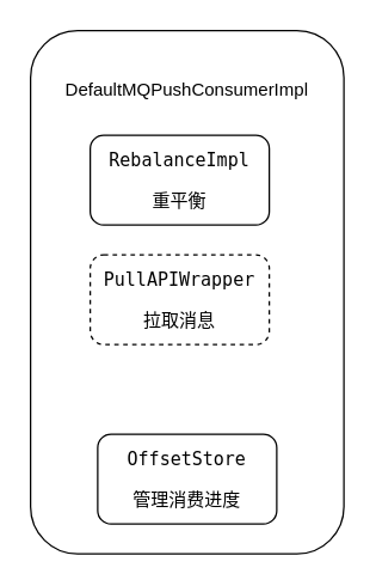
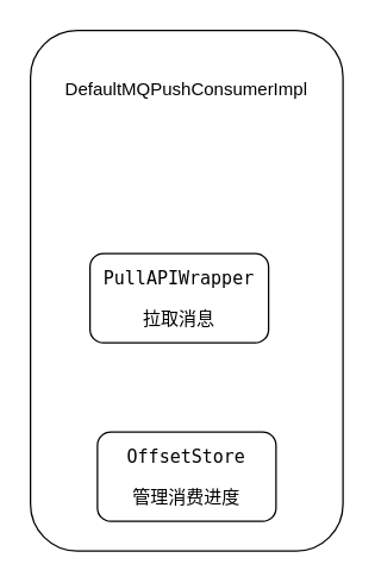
- <mxCell id="4" value="&lt;pre&gt;RebalanceImpl&lt;/pre&gt;&lt;pre&gt;重平衡&lt;/pre&gt;" style="rounded=1;whiteSpace=wrap;html=1;" parent="1" vertex="1"><mxGeometry x="60" y="90" width="120" height="60" as="geometry" /></mxCell>
- <mxCell id="5" value="&lt;pre&gt;&lt;pre&gt;PullAPIWrapper&lt;/pre&gt;&lt;pre&gt;拉取消息&lt;/pre&gt;&lt;/pre&gt;" style="rounded=1;whiteSpace=wrap;html=1;dashed=1;" parent="1" vertex="1"><mxGeometry x="60" y="170" width="120" height="60" as="geometry" /></mxCell>
+ <mxCell id="5" value="&lt;pre&gt;&lt;pre&gt;PullAPIWrapper&lt;/pre&gt;&lt;pre&gt;拉取消息&lt;/pre&gt;&lt;/pre&gt;" style="rounded=1;whiteSpace=wrap;html=1;" parent="1" vertex="1"><mxGeometry x="60" y="170" width="120" height="60" as="geometry" /></mxCell>
